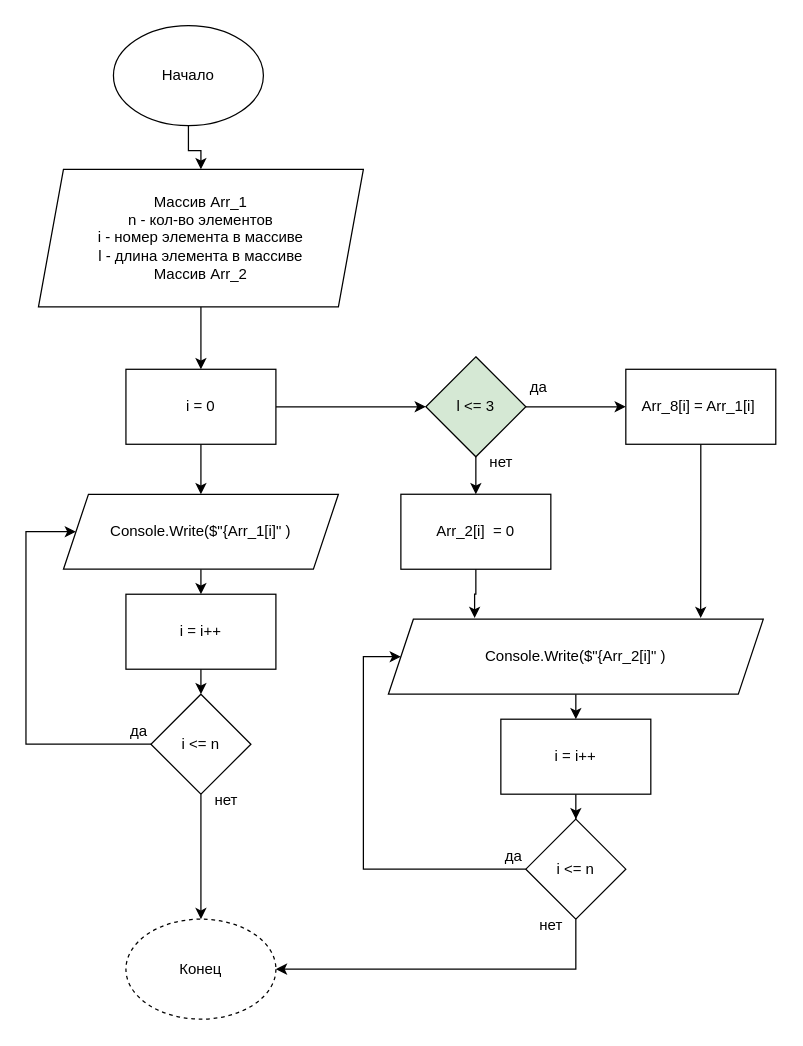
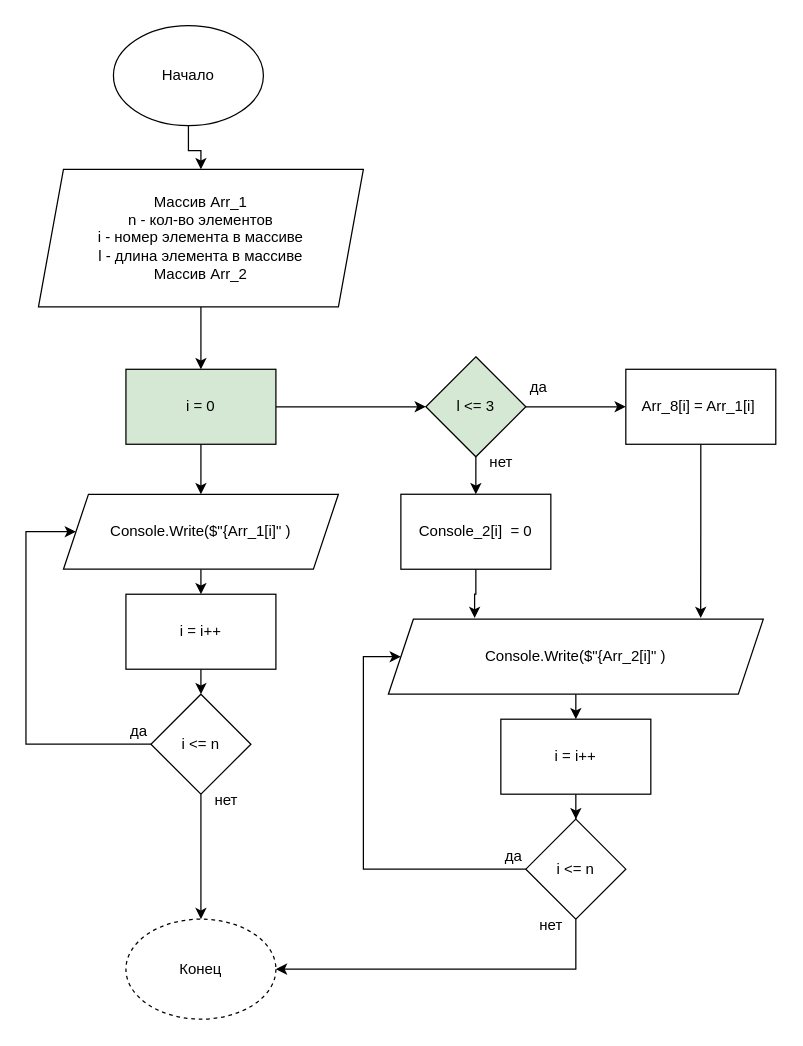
- <mxCell id="8" value="i = 0" style="rounded=0;whiteSpace=wrap;html=1;" vertex="1" parent="1"><mxGeometry x="100" y="295" width="120" height="60" as="geometry" /></mxCell>
+ <mxCell id="8" value="i = 0" style="rounded=0;whiteSpace=wrap;html=1;fillColor=#d5e8d4;" vertex="1" parent="1"><mxGeometry x="100" y="295" width="120" height="60" as="geometry" /></mxCell>
- <mxCell id="25" value="Arr_2[i]&amp;nbsp; = 0" style="rounded=0;whiteSpace=wrap;html=1;" vertex="1" parent="1"><mxGeometry x="320" y="395" width="120" height="60" as="geometry" /></mxCell>
+ <mxCell id="25" value="Console_2[i]&amp;nbsp; = 0" style="rounded=0;whiteSpace=wrap;html=1;" vertex="1" parent="1"><mxGeometry x="320" y="395" width="120" height="60" as="geometry" /></mxCell>
